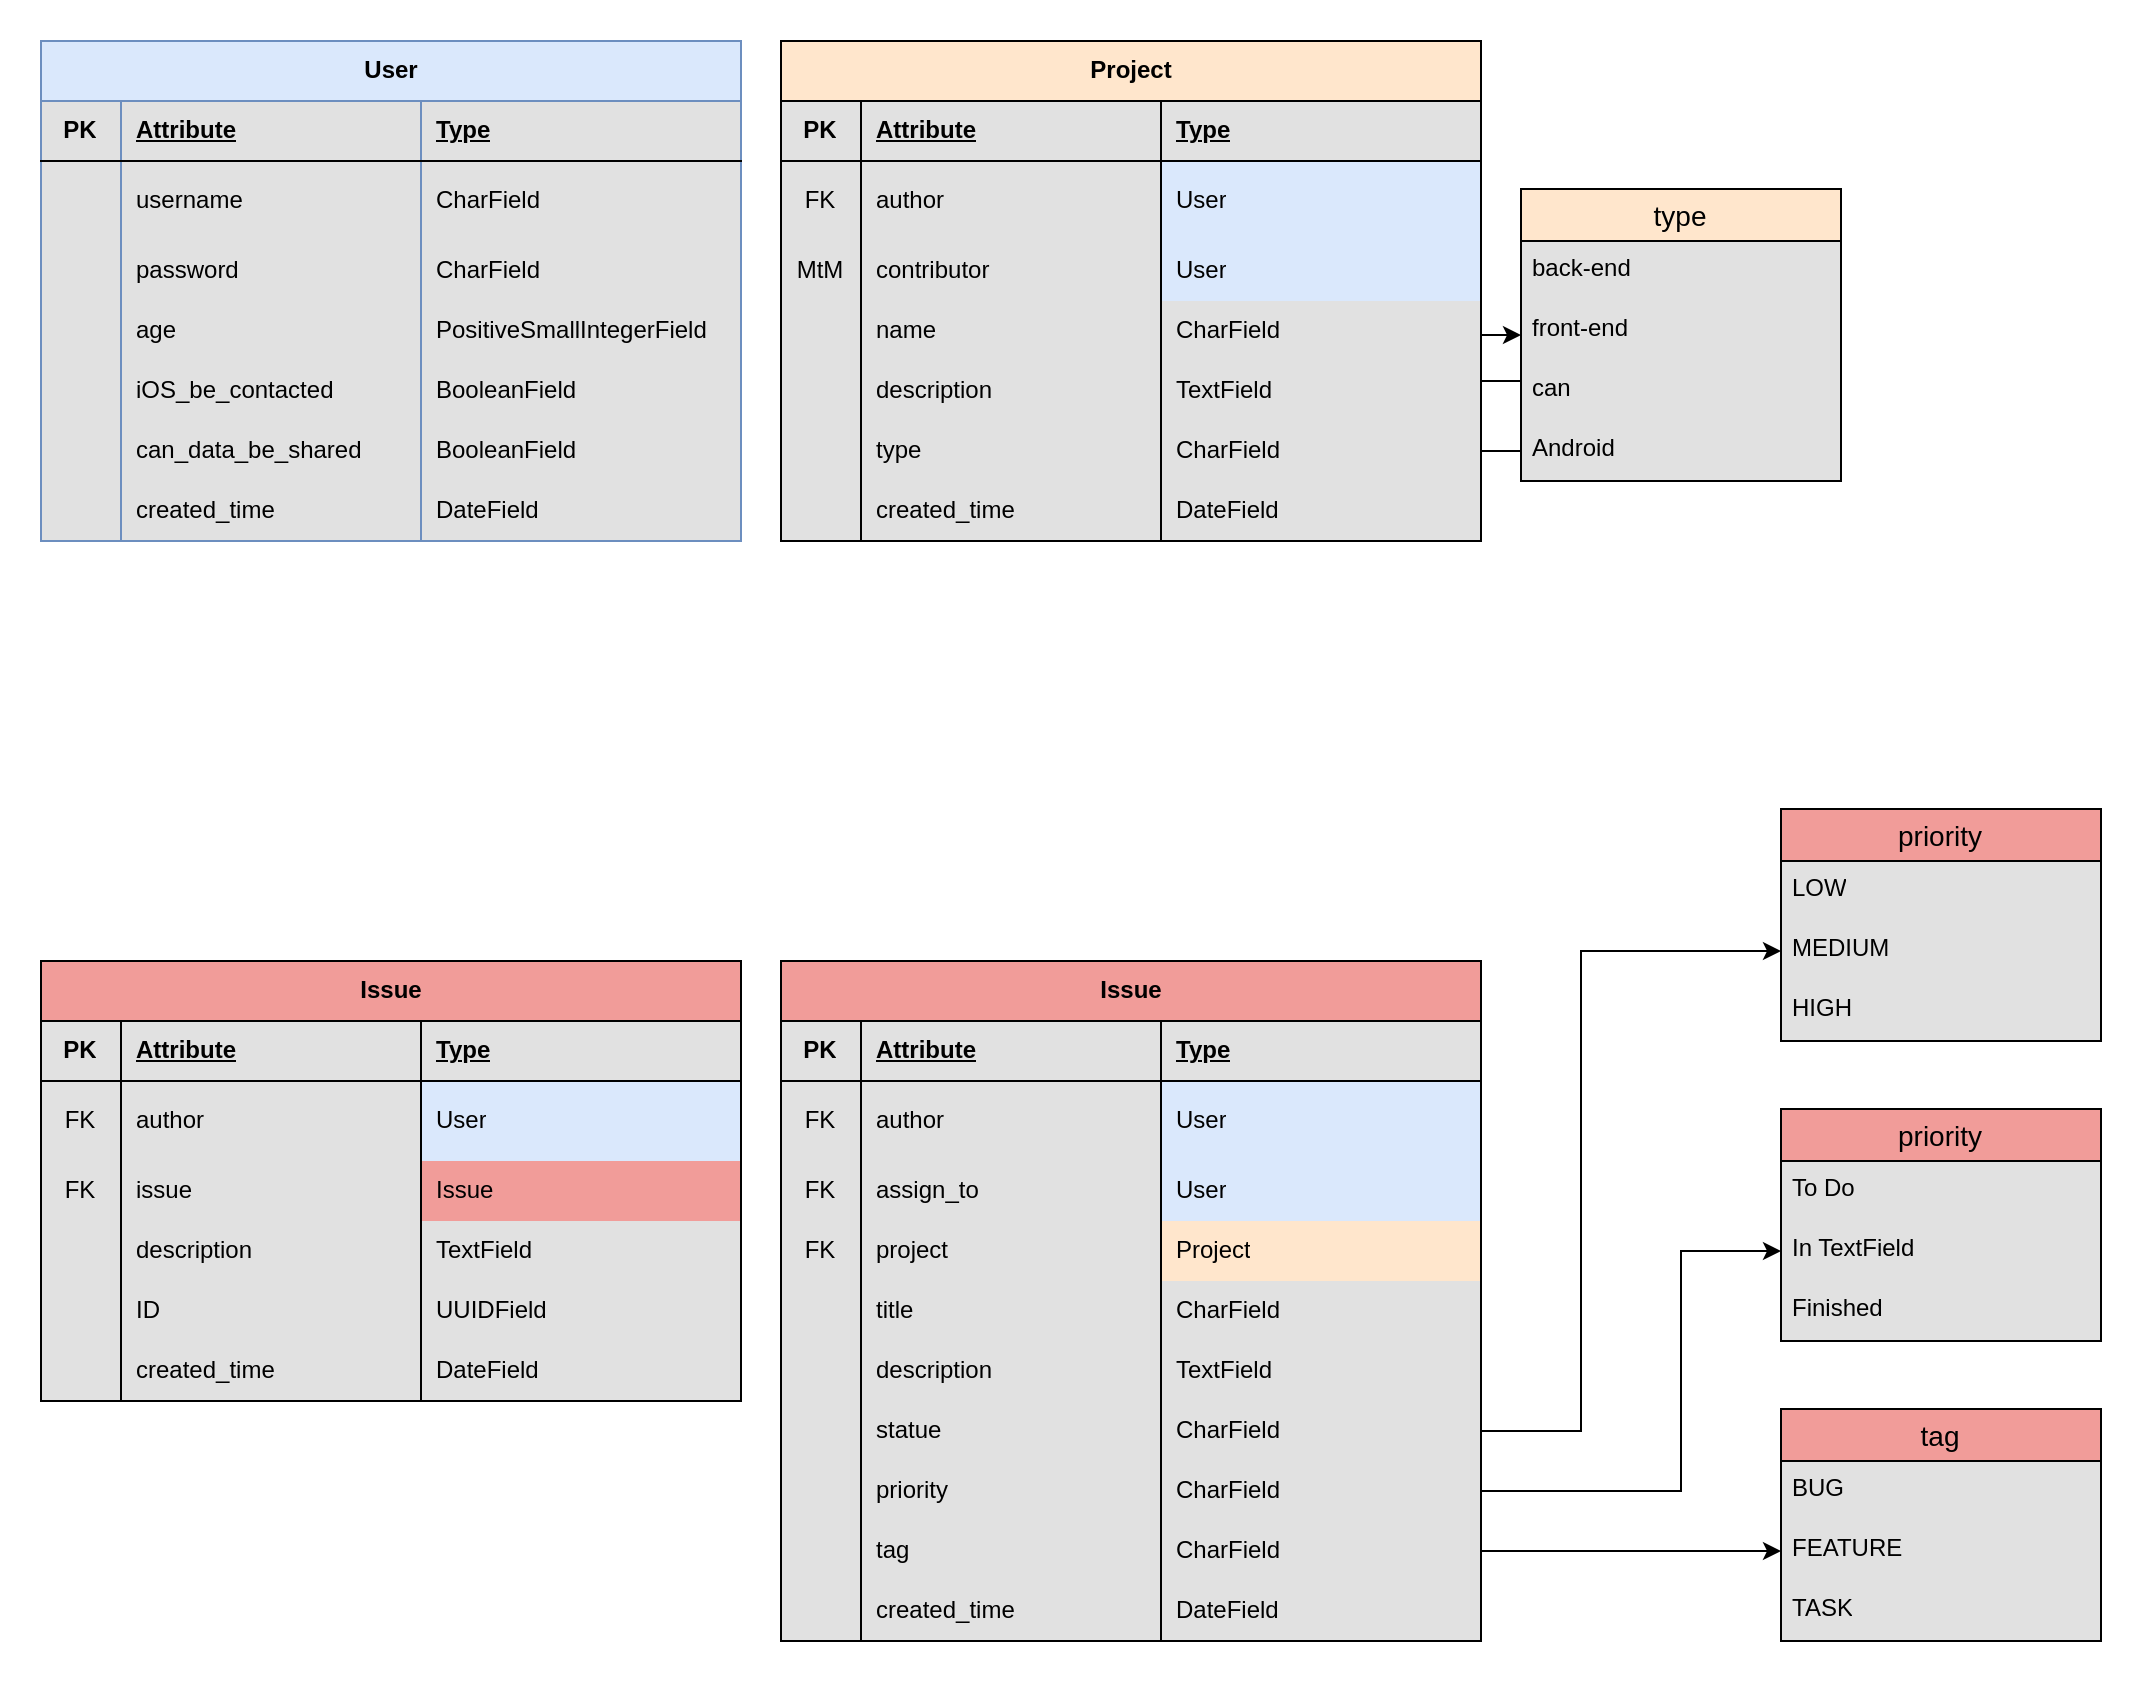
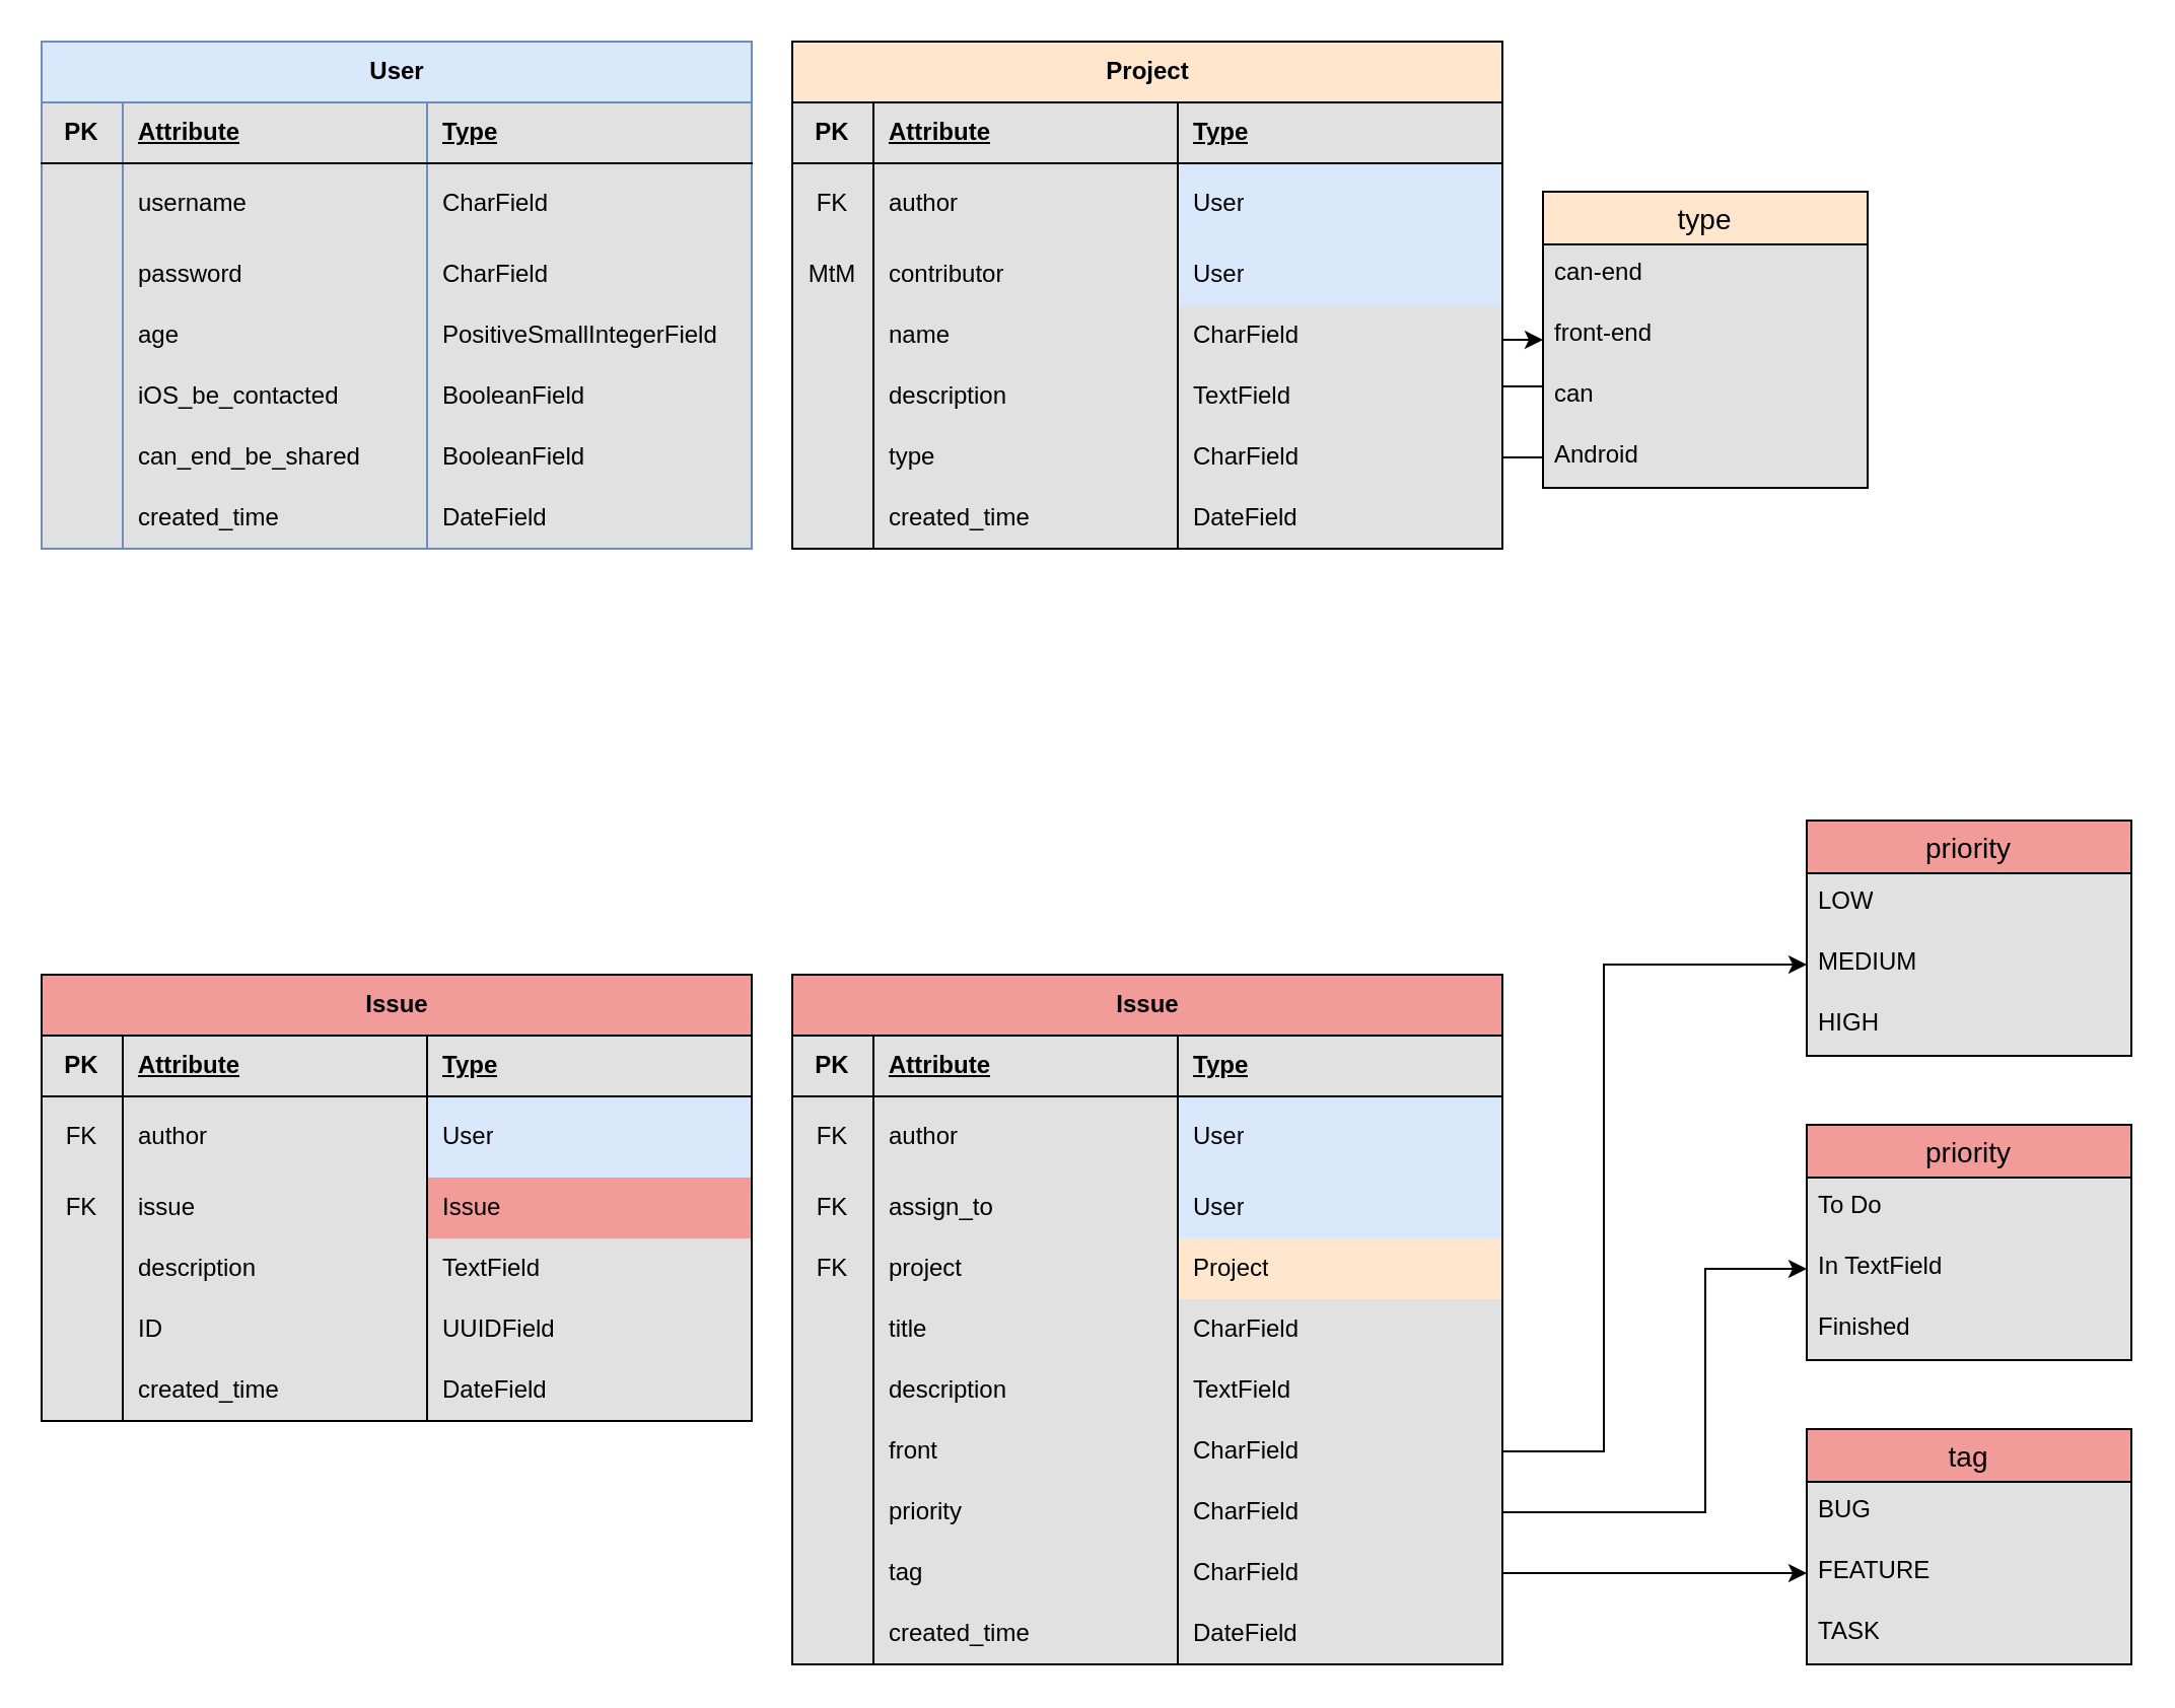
- <mxCell id="61" value="back-end" style="text;strokeColor=none;fillColor=none;spacingLeft=4;spacingRight=4;overflow=hidden;rotatable=0;points=[[0,0.5],[1,0.5]];portConstraint=eastwest;fontSize=12;whiteSpace=wrap;html=1;" parent="60" vertex="1"><mxGeometry y="26" width="160" height="30" as="geometry" /></mxCell>
+ <mxCell id="61" value="can-end" style="text;strokeColor=none;fillColor=none;spacingLeft=4;spacingRight=4;overflow=hidden;rotatable=0;points=[[0,0.5],[1,0.5]];portConstraint=eastwest;fontSize=12;whiteSpace=wrap;html=1;" parent="60" vertex="1"><mxGeometry y="26" width="160" height="30" as="geometry" /></mxCell>
- <mxCell id="25" value="can_data_be_shared" style="shape=partialRectangle;connectable=0;fillColor=none;top=0;left=0;bottom=0;right=0;align=left;spacingLeft=6;overflow=hidden;whiteSpace=wrap;html=1;" parent="23" vertex="1"><mxGeometry x="40" width="150" height="30" as="geometry"><mxRectangle width="150" height="30" as="alternateBounds" /></mxGeometry></mxCell>
+ <mxCell id="25" value="can_end_be_shared" style="shape=partialRectangle;connectable=0;fillColor=none;top=0;left=0;bottom=0;right=0;align=left;spacingLeft=6;overflow=hidden;whiteSpace=wrap;html=1;" parent="23" vertex="1"><mxGeometry x="40" width="150" height="30" as="geometry"><mxRectangle width="150" height="30" as="alternateBounds" /></mxGeometry></mxCell>
- <mxCell id="93" value="statue" style="shape=partialRectangle;connectable=0;fillColor=none;top=0;left=0;bottom=0;right=0;align=left;spacingLeft=6;overflow=hidden;whiteSpace=wrap;html=1;" parent="91" vertex="1"><mxGeometry x="40" width="150" height="30" as="geometry"><mxRectangle width="150" height="30" as="alternateBounds" /></mxGeometry></mxCell>
+ <mxCell id="93" value="front" style="shape=partialRectangle;connectable=0;fillColor=none;top=0;left=0;bottom=0;right=0;align=left;spacingLeft=6;overflow=hidden;whiteSpace=wrap;html=1;" parent="91" vertex="1"><mxGeometry x="40" width="150" height="30" as="geometry"><mxRectangle width="150" height="30" as="alternateBounds" /></mxGeometry></mxCell>
